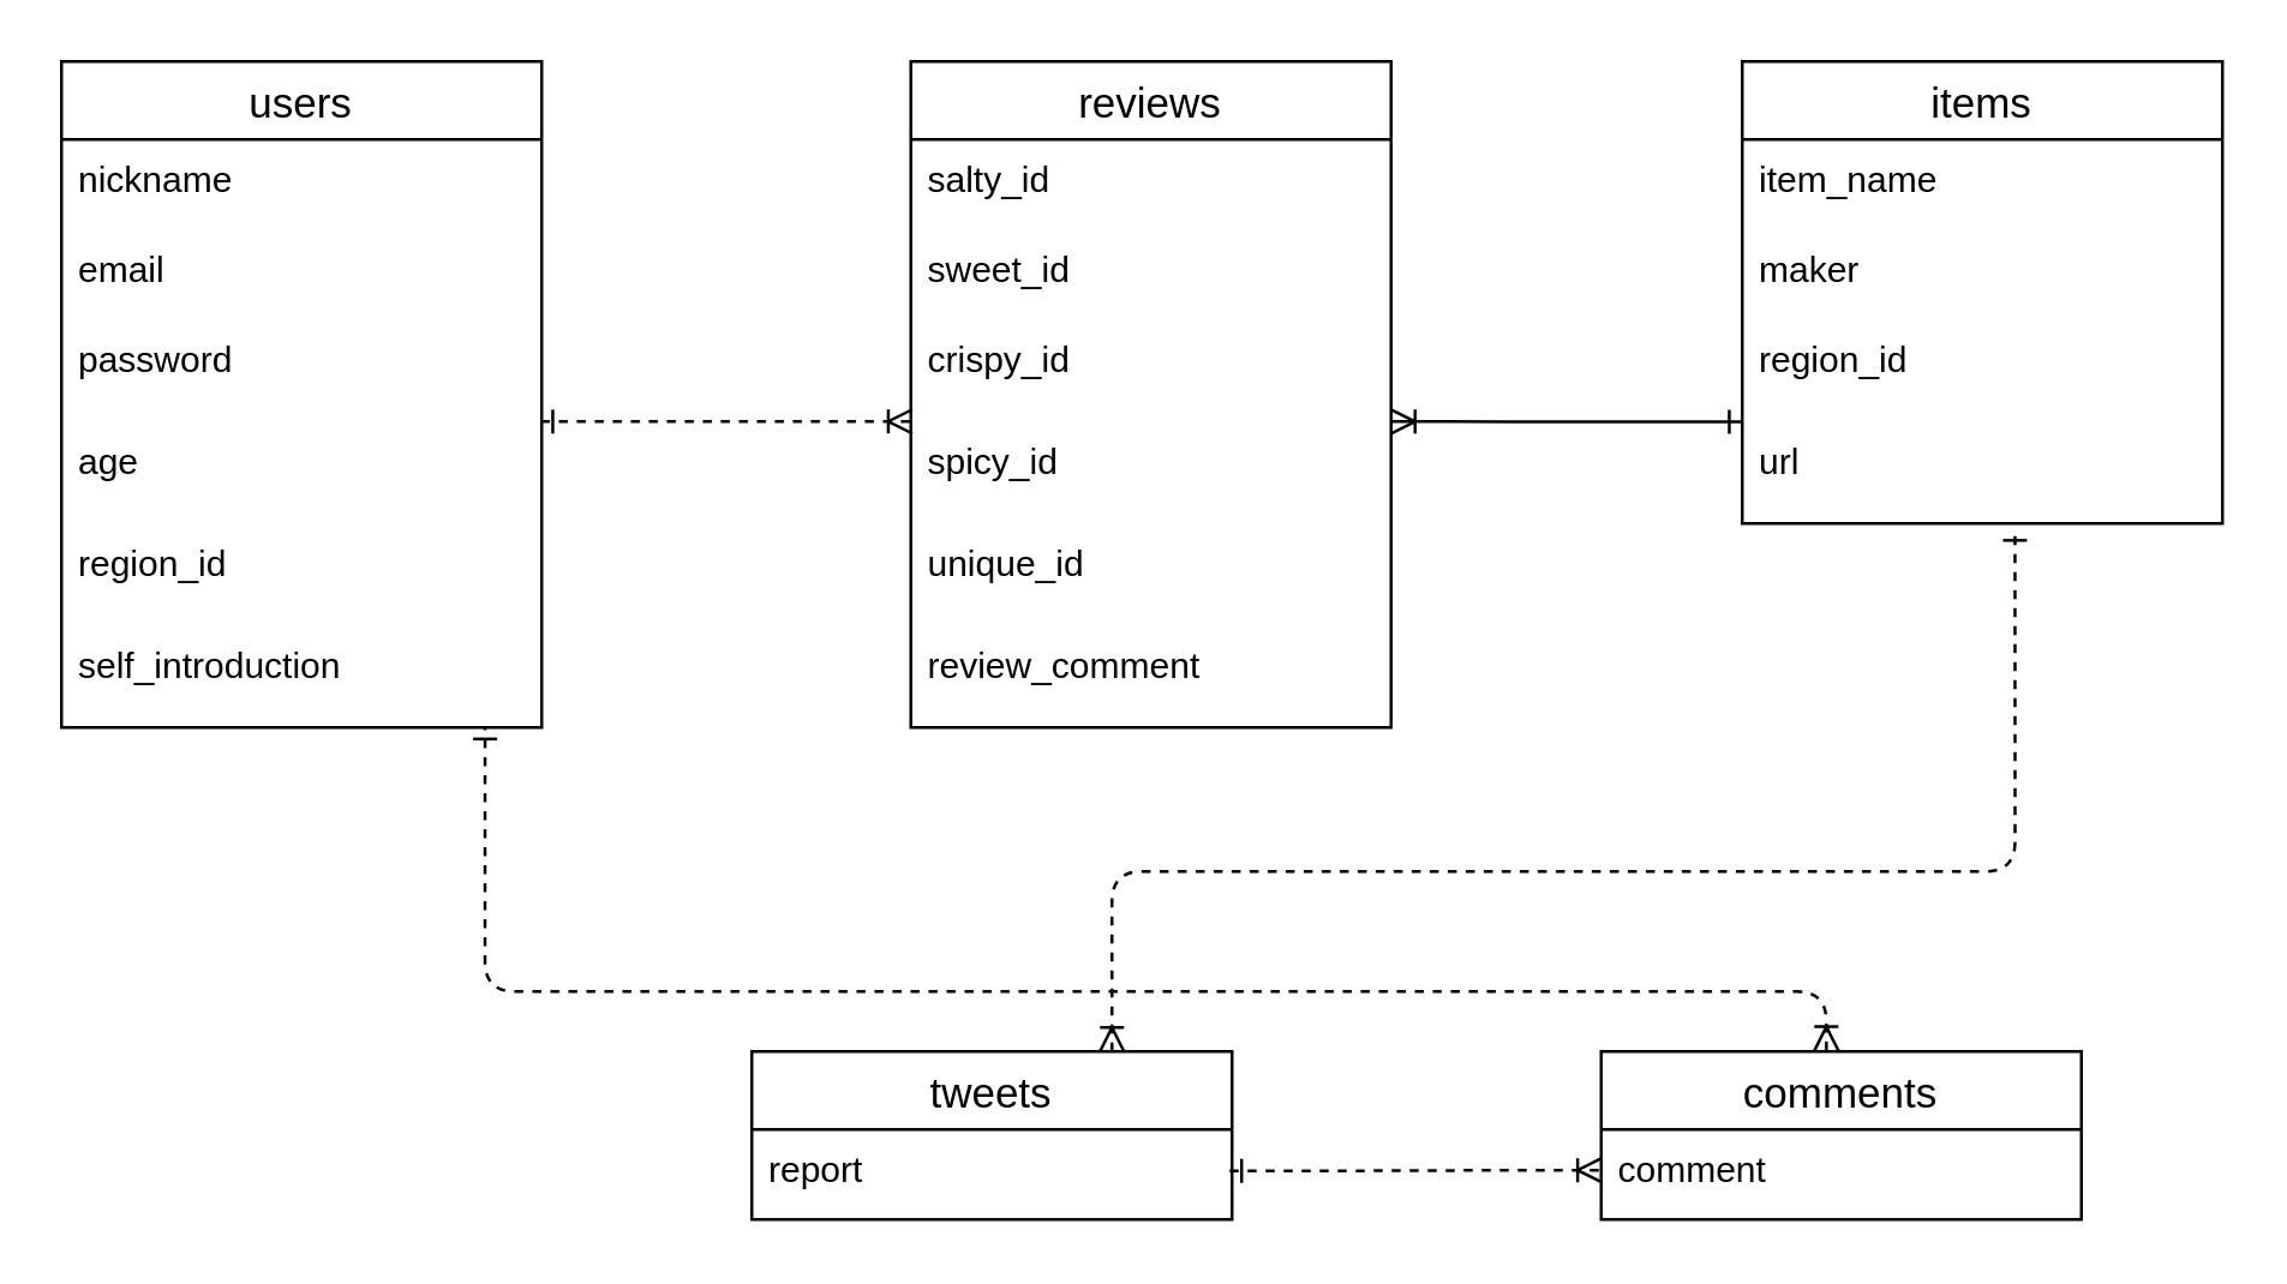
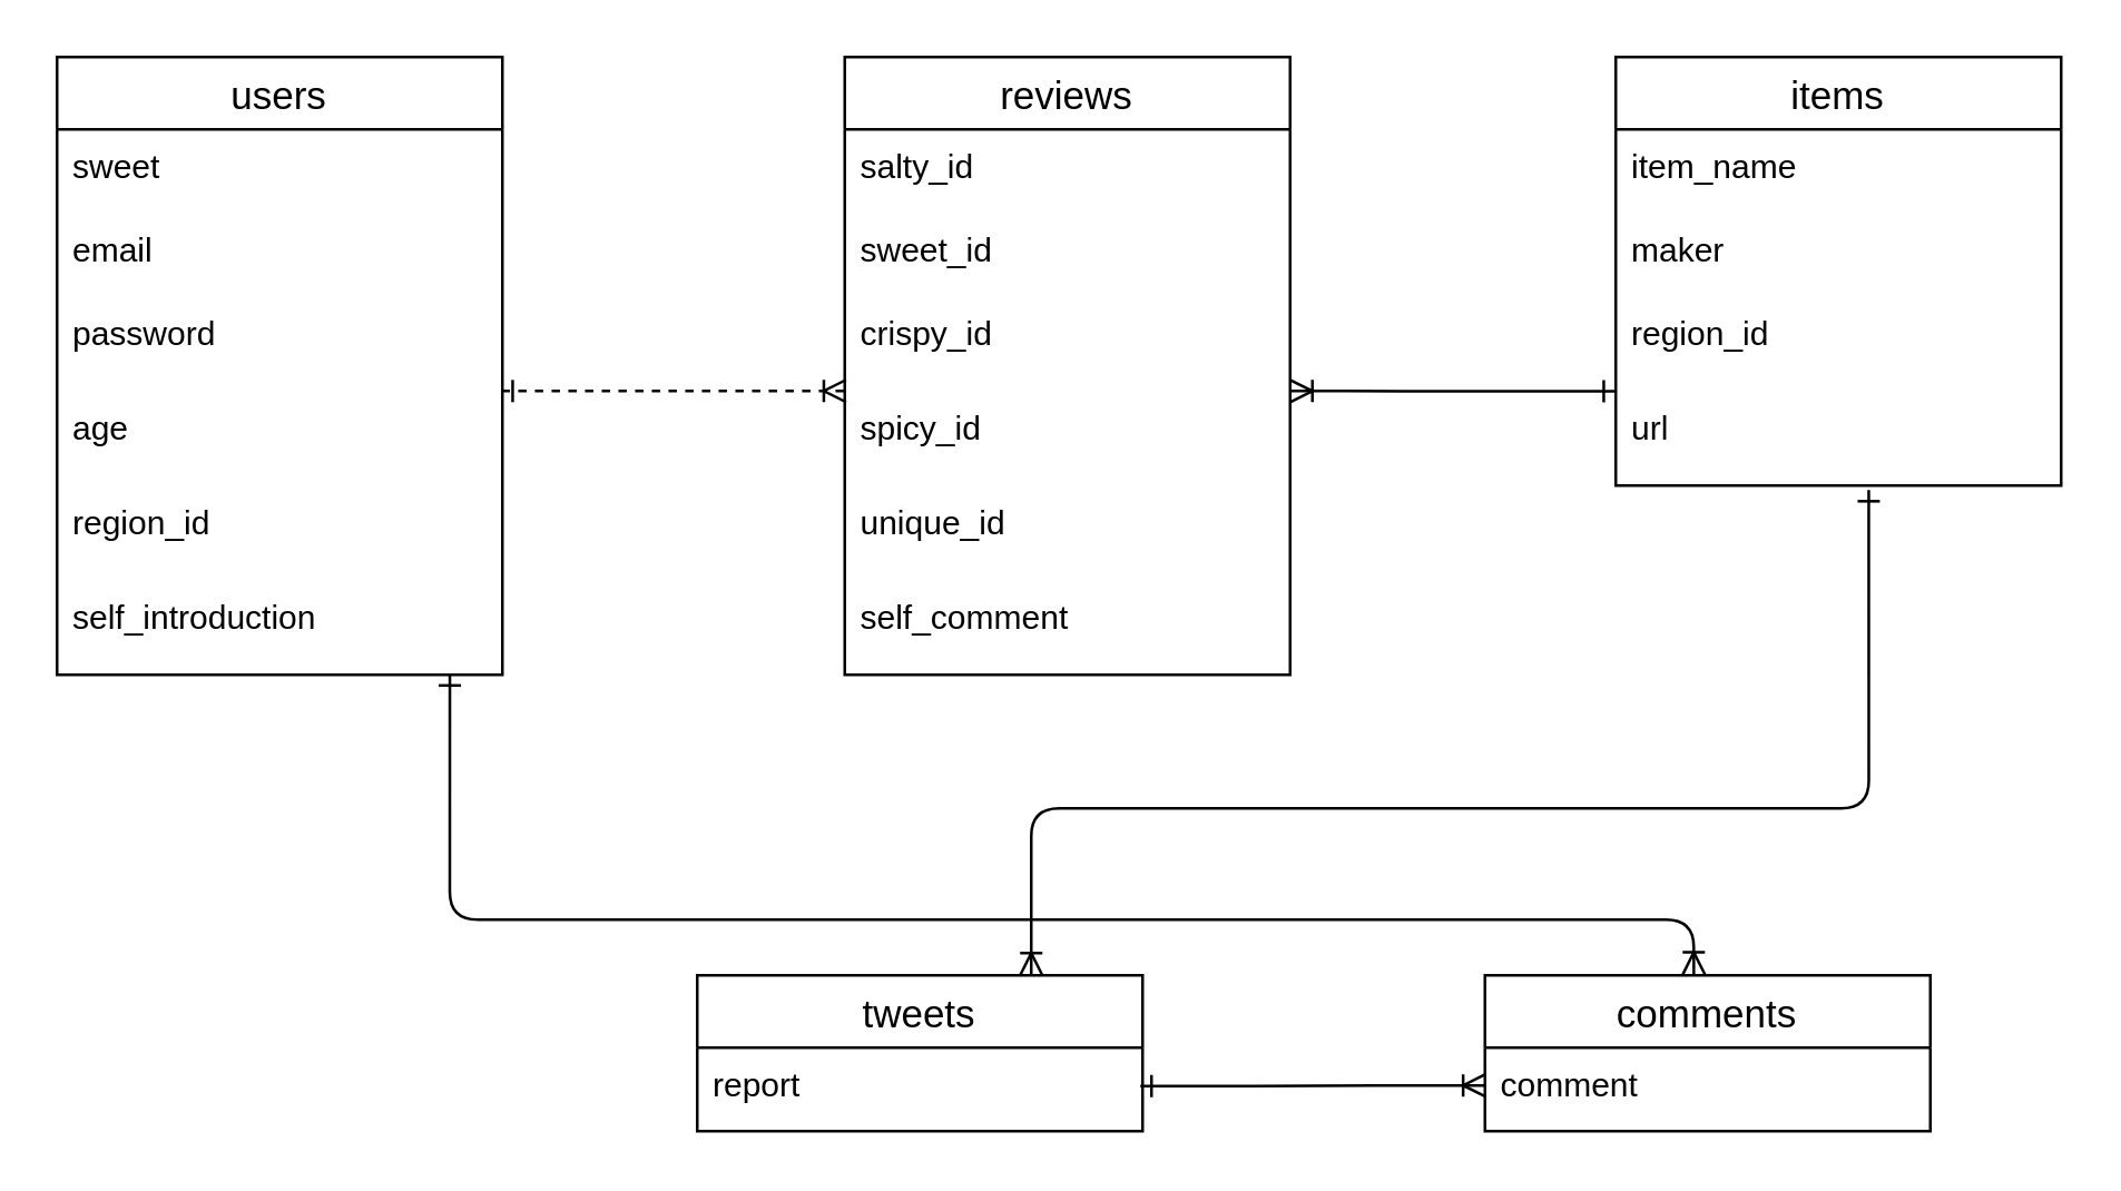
- <mxCell id="3" value="nickname" style="text;strokeColor=none;fillColor=none;spacingLeft=4;spacingRight=4;overflow=hidden;rotatable=0;points=[[0,0.5],[1,0.5]];portConstraint=eastwest;fontSize=12;" vertex="1" parent="2"><mxGeometry y="26" width="160" height="30" as="geometry" /></mxCell>
+ <mxCell id="3" value="sweet" style="text;strokeColor=none;fillColor=none;spacingLeft=4;spacingRight=4;overflow=hidden;rotatable=0;points=[[0,0.5],[1,0.5]];portConstraint=eastwest;fontSize=12;" vertex="1" parent="2"><mxGeometry y="26" width="160" height="30" as="geometry" /></mxCell>
- <mxCell id="20" value="review_comment" style="text;strokeColor=none;fillColor=none;spacingLeft=4;spacingRight=4;overflow=hidden;rotatable=0;points=[[0,0.5],[1,0.5]];portConstraint=eastwest;fontSize=12;" vertex="1" parent="14"><mxGeometry y="188" width="160" height="34" as="geometry" /></mxCell>
+ <mxCell id="20" value="self_comment" style="text;strokeColor=none;fillColor=none;spacingLeft=4;spacingRight=4;overflow=hidden;rotatable=0;points=[[0,0.5],[1,0.5]];portConstraint=eastwest;fontSize=12;" vertex="1" parent="14"><mxGeometry y="188" width="160" height="34" as="geometry" /></mxCell>
- <mxCell id="29" value="" style="fontSize=12;html=1;endArrow=ERone;startArrow=ERoneToMany;strokeColor=default;edgeStyle=orthogonalEdgeStyle;startFill=0;endFill=0;entryX=0.568;entryY=1.048;entryDx=0;entryDy=0;entryPerimeter=0;exitX=0.75;exitY=0;exitDx=0;exitDy=0;dashed=1;" edge="1" parent="1" source="21" target="13"><mxGeometry width="100" height="100" relative="1" as="geometry"><mxPoint x="618.04" y="359.72" as="sourcePoint" /><mxPoint x="171.12" y="251.83" as="targetPoint" /><Array as="points"><mxPoint x="370" y="290" /><mxPoint x="671" y="290" /></Array></mxGeometry></mxCell>
+ <mxCell id="29" value="" style="fontSize=12;html=1;endArrow=ERone;startArrow=ERoneToMany;strokeColor=default;edgeStyle=orthogonalEdgeStyle;startFill=0;endFill=0;entryX=0.568;entryY=1.048;entryDx=0;entryDy=0;entryPerimeter=0;exitX=0.75;exitY=0;exitDx=0;exitDy=0;" edge="1" parent="1" source="21" target="13"><mxGeometry width="100" height="100" relative="1" as="geometry"><mxPoint x="618.04" y="359.72" as="sourcePoint" /><mxPoint x="171.12" y="251.83" as="targetPoint" /><Array as="points"><mxPoint x="370" y="290" /><mxPoint x="671" y="290" /></Array></mxGeometry></mxCell>
- <mxCell id="28" value="" style="fontSize=12;html=1;endArrow=ERone;startArrow=ERoneToMany;strokeColor=default;edgeStyle=orthogonalEdgeStyle;startFill=0;endFill=0;entryX=0.882;entryY=0.995;entryDx=0;entryDy=0;entryPerimeter=0;exitX=0.469;exitY=-0.005;exitDx=0;exitDy=0;exitPerimeter=0;dashed=1;" edge="1" parent="1" source="23" target="8"><mxGeometry width="100" height="100" relative="1" as="geometry"><mxPoint x="610.833" y="330" as="sourcePoint" /><mxPoint x="161" y="250" as="targetPoint" /><Array as="points"><mxPoint x="608" y="330" /><mxPoint x="161" y="330" /></Array></mxGeometry></mxCell>
+ <mxCell id="28" value="" style="fontSize=12;html=1;endArrow=ERone;startArrow=ERoneToMany;strokeColor=default;edgeStyle=orthogonalEdgeStyle;startFill=0;endFill=0;entryX=0.882;entryY=0.995;entryDx=0;entryDy=0;entryPerimeter=0;exitX=0.469;exitY=-0.005;exitDx=0;exitDy=0;exitPerimeter=0;" edge="1" parent="1" source="23" target="8"><mxGeometry width="100" height="100" relative="1" as="geometry"><mxPoint x="610.833" y="330" as="sourcePoint" /><mxPoint x="161" y="250" as="targetPoint" /><Array as="points"><mxPoint x="608" y="330" /><mxPoint x="161" y="330" /></Array></mxGeometry></mxCell>
- <mxCell id="26" value="" style="edgeStyle=entityRelationEdgeStyle;fontSize=12;html=1;endArrow=ERoneToMany;startArrow=ERone;endFill=0;startFill=0;exitX=0.995;exitY=0.46;exitDx=0;exitDy=0;exitPerimeter=0;entryX=0.001;entryY=0.453;entryDx=0;entryDy=0;entryPerimeter=0;dashed=1;" edge="1" parent="1" source="22" target="24"><mxGeometry width="100" height="100" relative="1" as="geometry"><mxPoint x="420" y="390" as="sourcePoint" /><mxPoint x="520" y="390" as="targetPoint" /></mxGeometry></mxCell>
+ <mxCell id="26" value="" style="edgeStyle=entityRelationEdgeStyle;fontSize=12;html=1;endArrow=ERoneToMany;startArrow=ERone;endFill=0;startFill=0;exitX=0.995;exitY=0.46;exitDx=0;exitDy=0;exitPerimeter=0;entryX=0.001;entryY=0.453;entryDx=0;entryDy=0;entryPerimeter=0;" edge="1" parent="1" source="22" target="24"><mxGeometry width="100" height="100" relative="1" as="geometry"><mxPoint x="420" y="390" as="sourcePoint" /><mxPoint x="520" y="390" as="targetPoint" /></mxGeometry></mxCell>
